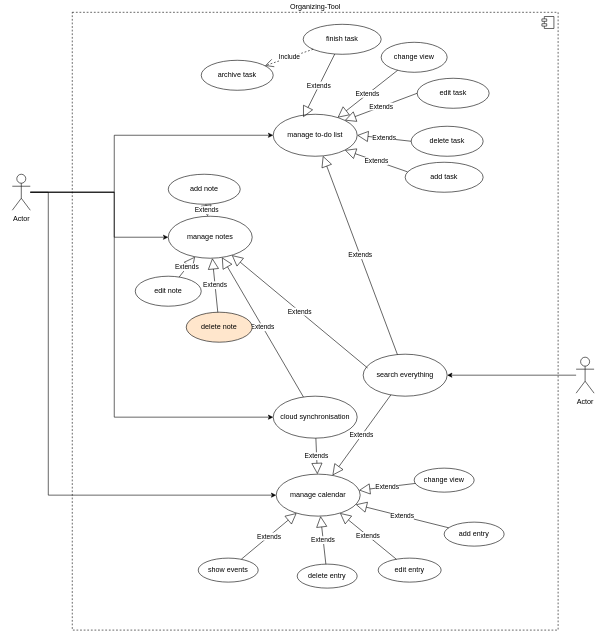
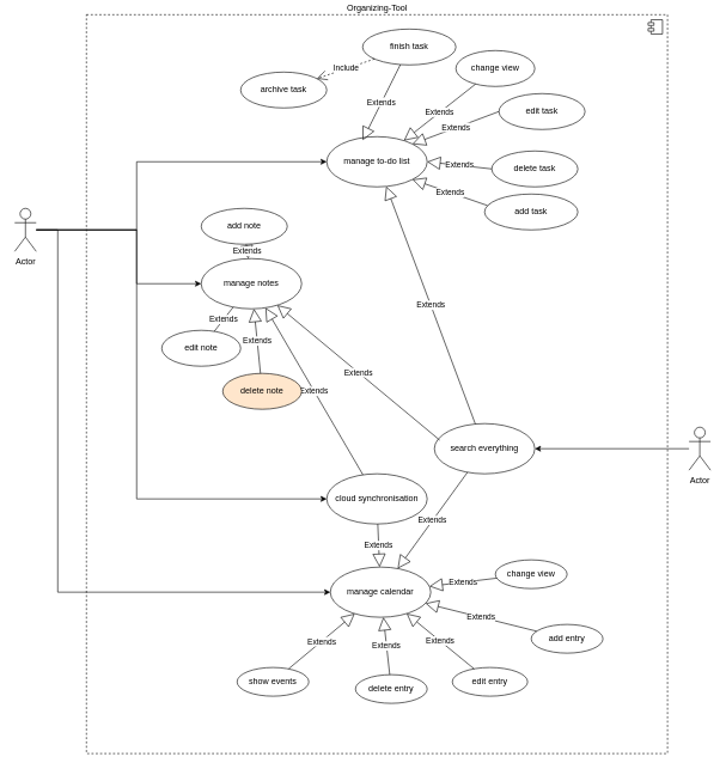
- <mxCell id="23" value="Extends" style="endArrow=block;endSize=16;endFill=0;html=1;" edge="1" parent="1" source="21" target="6"><mxGeometry width="160" relative="1" as="geometry"><mxPoint x="230" y="490" as="sourcePoint" /><mxPoint x="390" y="490" as="targetPoint" /></mxGeometry></mxCell>
+ <mxCell id="23" value="Extends" style="endArrow=none;endSize=16;endFill=0;html=1;" edge="1" parent="1" source="21" target="6"><mxGeometry width="160" relative="1" as="geometry"><mxPoint x="230" y="490" as="sourcePoint" /><mxPoint x="390" y="490" as="targetPoint" /></mxGeometry></mxCell>
